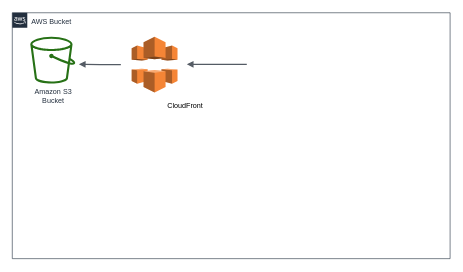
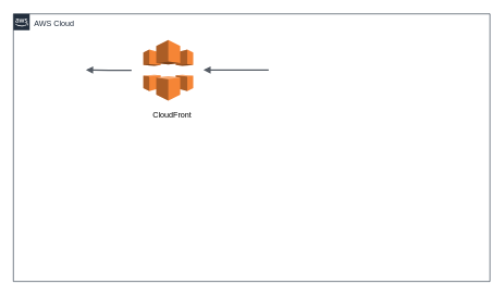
- <mxCell id="2" value="AWS Bucket" style="points=[[0,0],[0.25,0],[0.5,0],[0.75,0],[1,0],[1,0.25],[1,0.5],[1,0.75],[1,1],[0.75,1],[0.5,1],[0.25,1],[0,1],[0,0.75],[0,0.5],[0,0.25]];outlineConnect=0;gradientColor=none;html=1;whiteSpace=wrap;fontSize=12;fontStyle=0;shape=mxgraph.aws4.group;grIcon=mxgraph.aws4.group_aws_cloud_alt;strokeColor=#232F3E;fillColor=none;verticalAlign=top;align=left;spacingLeft=30;fontColor=#232F3E;dashed=0;labelBackgroundColor=#ffffff;container=1;pointerEvents=0;collapsible=0;recursiveResize=0;" parent="1" vertex="1"><mxGeometry x="20" y="20.5" width="730" height="410" as="geometry" /></mxCell>
+ <mxCell id="2" value="AWS Cloud" style="points=[[0,0],[0.25,0],[0.5,0],[0.75,0],[1,0],[1,0.25],[1,0.5],[1,0.75],[1,1],[0.75,1],[0.5,1],[0.25,1],[0,1],[0,0.75],[0,0.5],[0,0.25]];outlineConnect=0;gradientColor=none;html=1;whiteSpace=wrap;fontSize=12;fontStyle=0;shape=mxgraph.aws4.group;grIcon=mxgraph.aws4.group_aws_cloud_alt;strokeColor=#232F3E;fillColor=none;verticalAlign=top;align=left;spacingLeft=30;fontColor=#232F3E;dashed=0;labelBackgroundColor=#ffffff;container=1;pointerEvents=0;collapsible=0;recursiveResize=0;" parent="1" vertex="1"><mxGeometry x="20" y="20.5" width="730" height="410" as="geometry" /></mxCell>
- <mxCell id="7" value="Amazon S3&lt;br&gt;Bucket&lt;br&gt;" style="outlineConnect=0;fontColor=#232F3E;gradientColor=none;fillColor=#277116;strokeColor=none;dashed=0;verticalLabelPosition=bottom;verticalAlign=top;align=center;html=1;fontSize=12;fontStyle=0;aspect=fixed;pointerEvents=1;shape=mxgraph.aws4.bucket;labelBackgroundColor=#ffffff;" parent="1" vertex="1"><mxGeometry x="50" y="60.5" width="75" height="78" as="geometry" /></mxCell>
- <mxCell id="6" value="&lt;div&gt;CloudFront&lt;/div&gt;" style="text;html=1;align=center;verticalAlign=middle;whiteSpace=wrap;rounded=0;" vertex="1" parent="2"><mxGeometry x="252.25" y="139.5" width="72.75" height="30" as="geometry" /></mxCell>
+ <mxCell id="6" value="&lt;div&gt;CloudFront&lt;/div&gt;" style="text;html=1;align=center;verticalAlign=middle;whiteSpace=wrap;rounded=0;" vertex="1" parent="2"><mxGeometry x="207.25" y="139.5" width="72.75" height="30" as="geometry" /></mxCell>
